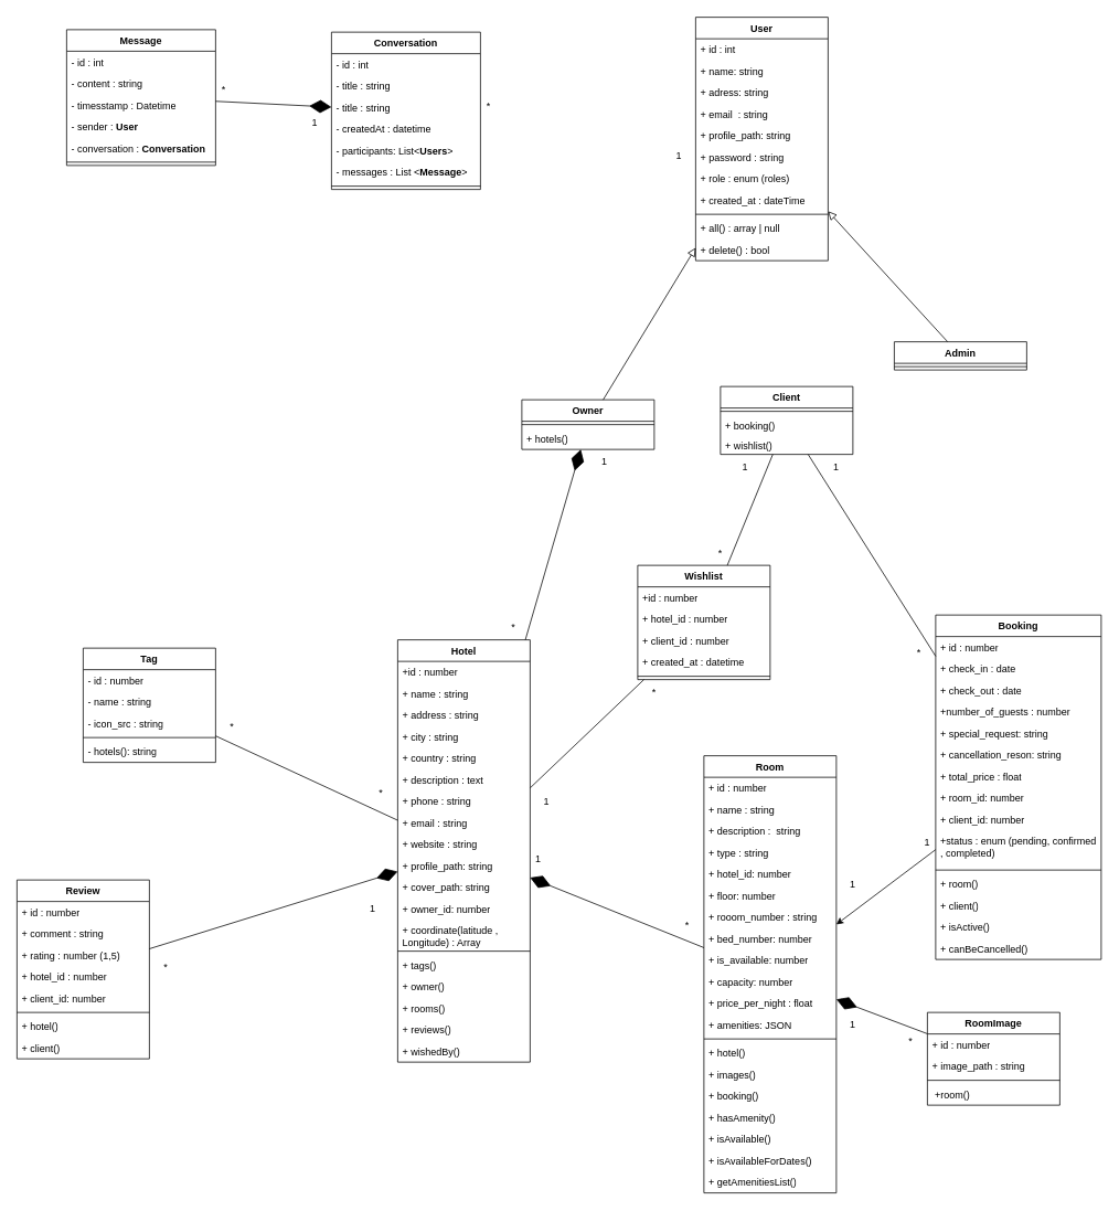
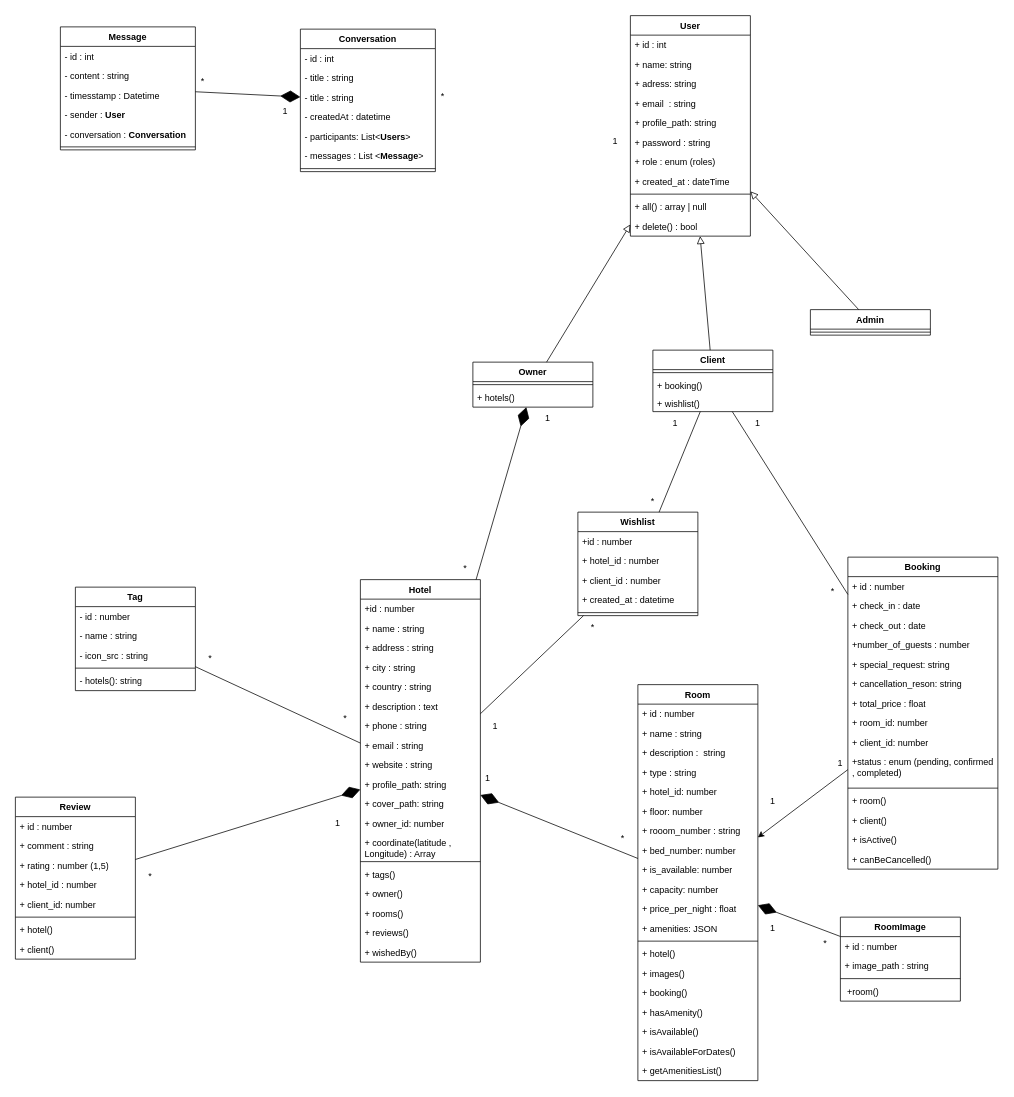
+ <mxCell id="110" value="" style="endArrow=block;html=1;rounded=0;align=center;verticalAlign=bottom;endFill=0;labelBackgroundColor=none;endSize=8;" parent="1" source="76" target="59" edge="1"><mxGeometry relative="1" as="geometry"><mxPoint x="830" y="402" as="sourcePoint" /><mxPoint x="990" y="402" as="targetPoint" /></mxGeometry></mxCell>
+ <mxCell id="111" value="" style="resizable=0;html=1;align=center;verticalAlign=top;labelBackgroundColor=none;" parent="110" connectable="0" vertex="1"><mxGeometry relative="1" as="geometry" /></mxCell>
